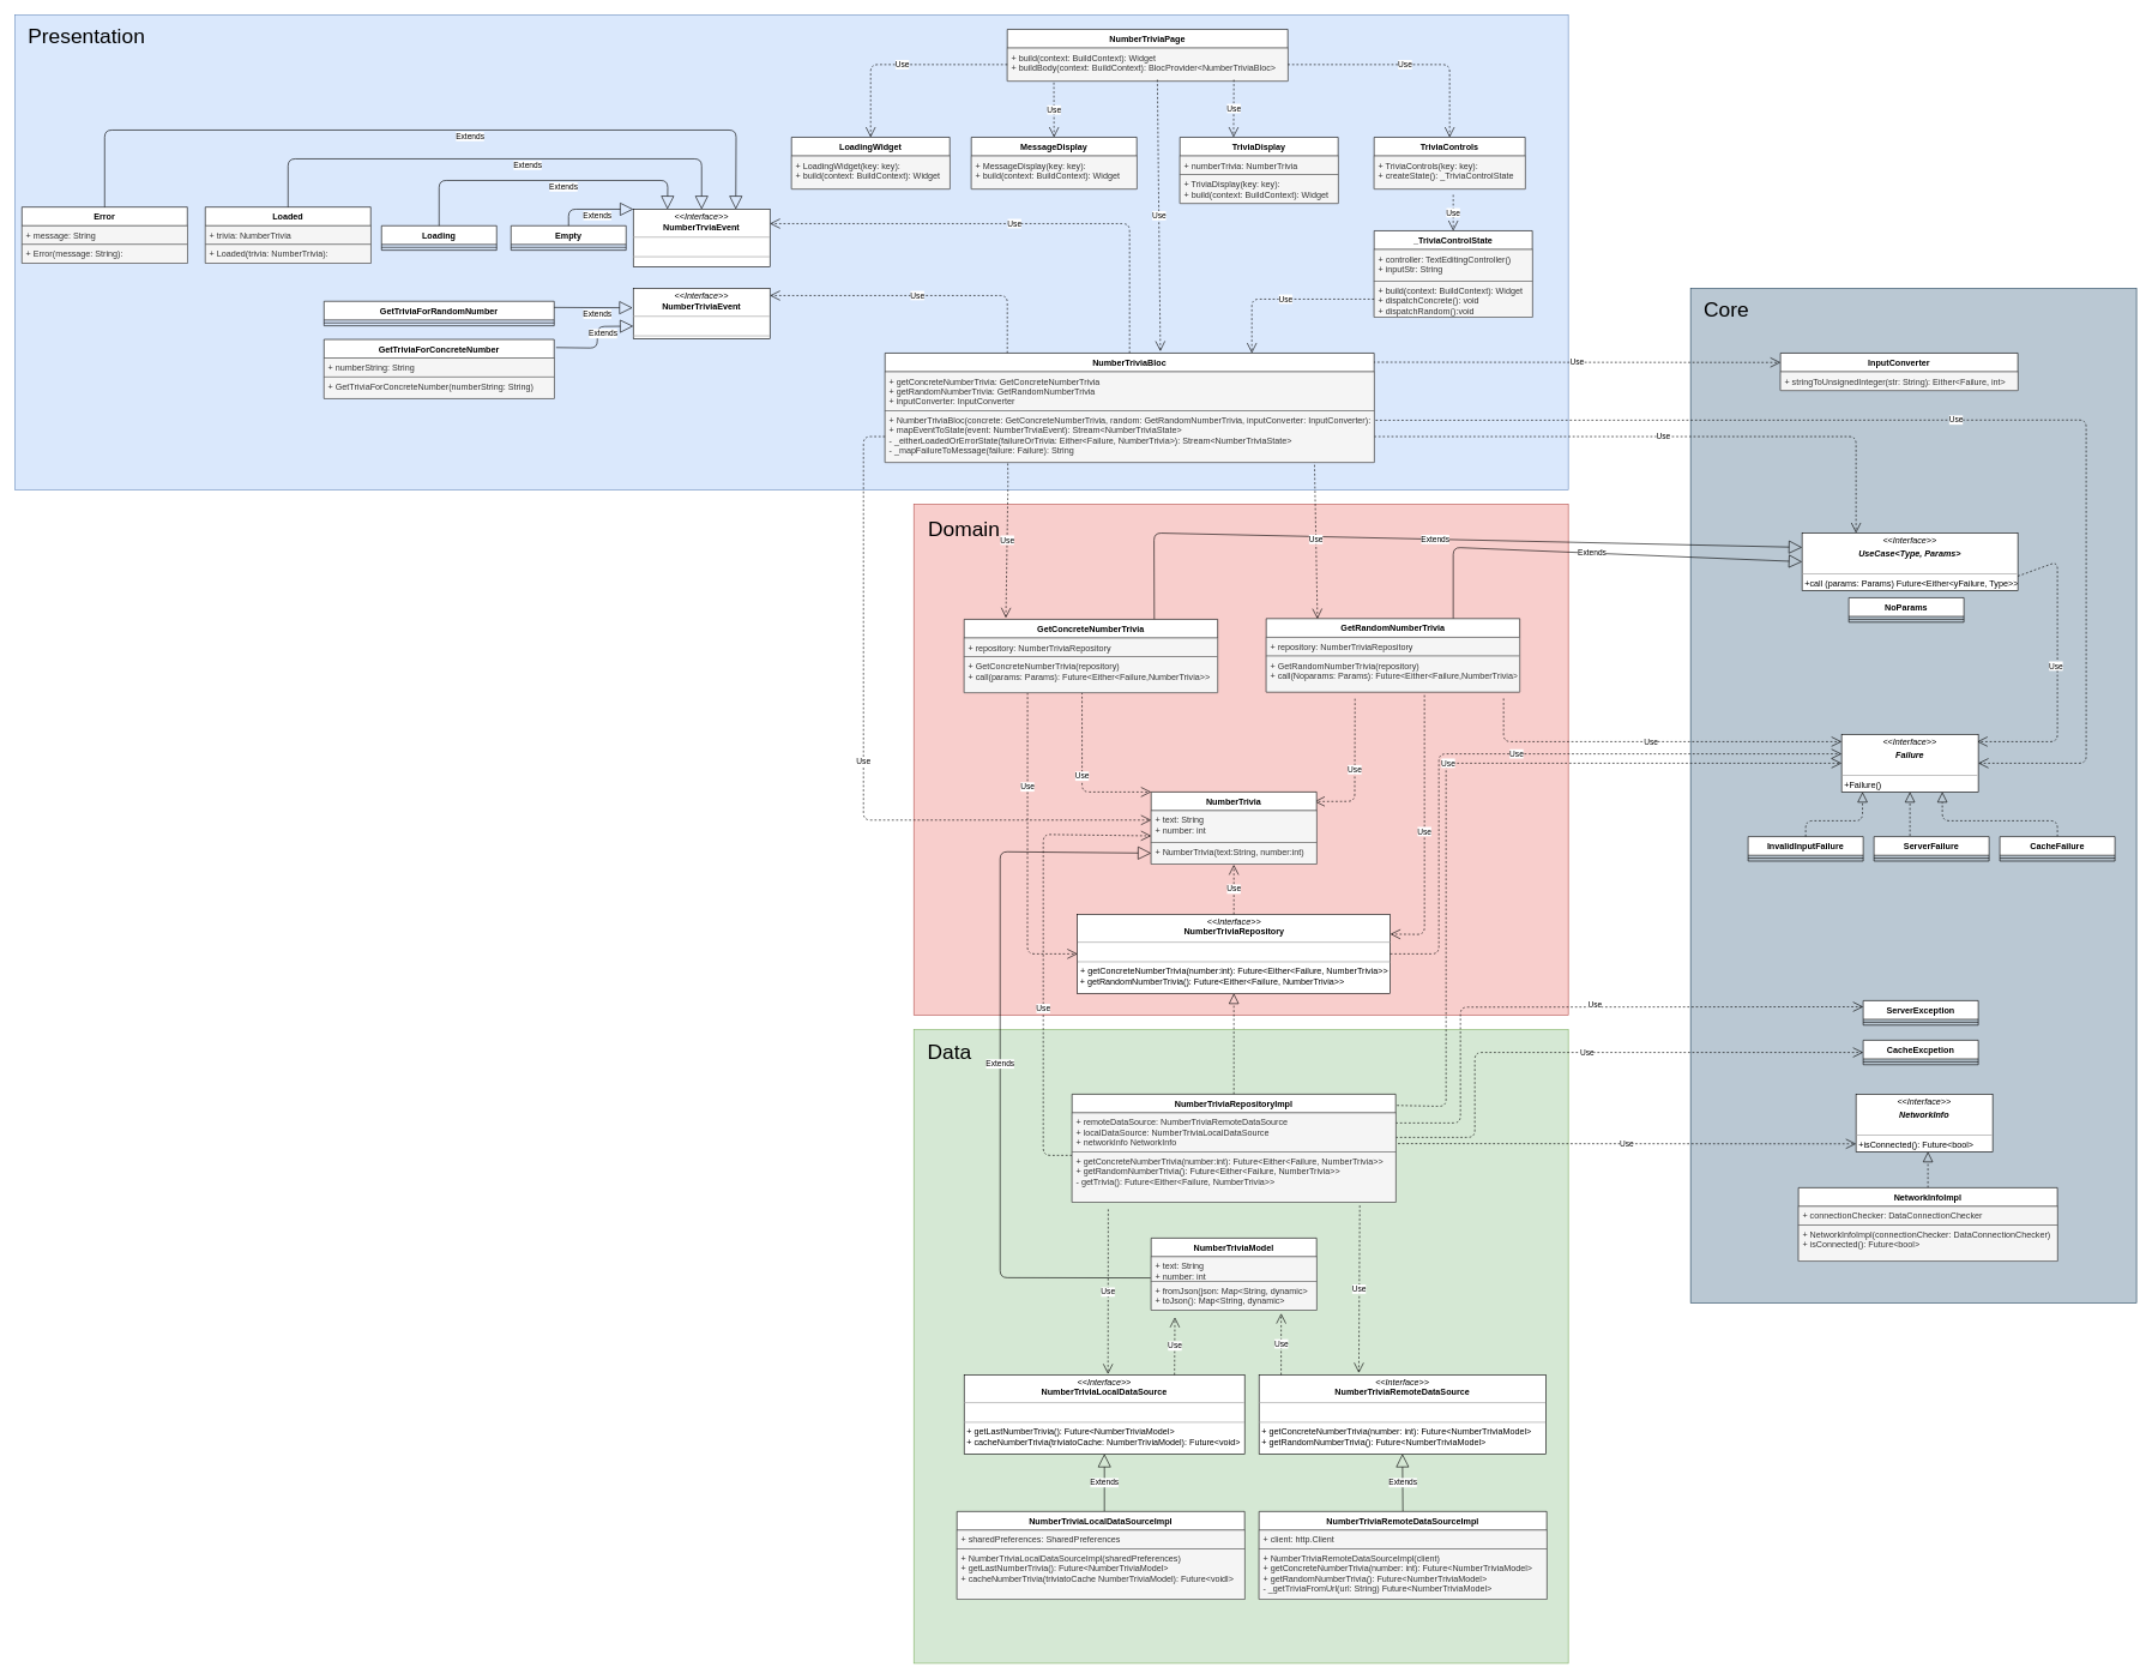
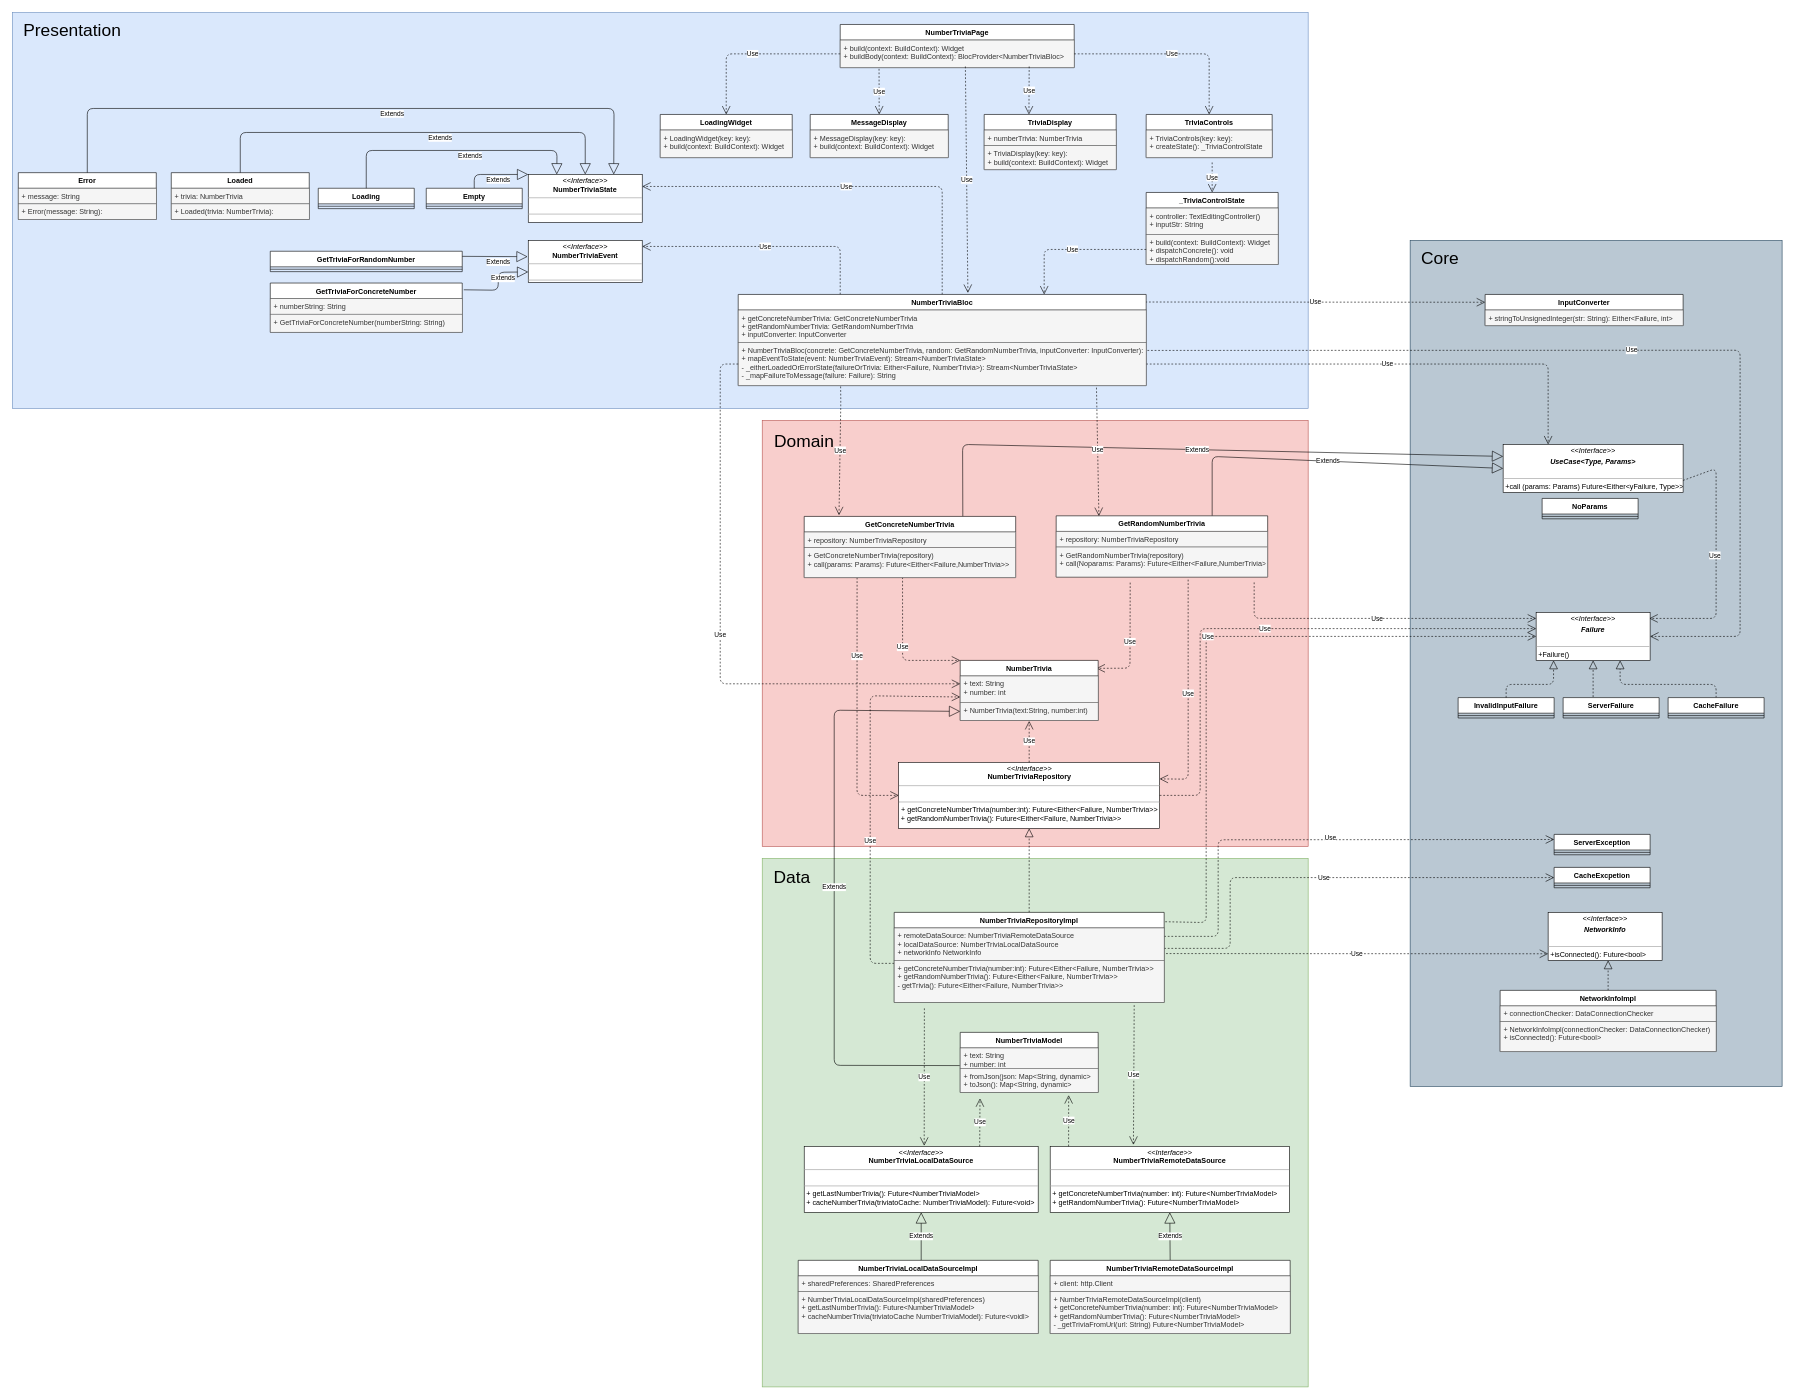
- <mxCell id="76" value="&lt;p style=&quot;margin: 0px ; margin-top: 4px ; text-align: center&quot;&gt;&lt;i&gt;&amp;lt;&amp;lt;Interface&amp;gt;&amp;gt;&lt;/i&gt;&lt;br&gt;&lt;b&gt;NumberTrviaEvent&lt;/b&gt;&lt;/p&gt;&lt;hr size=&quot;1&quot;&gt;&lt;p style=&quot;margin: 0px ; margin-left: 4px&quot;&gt;&lt;br&gt;&lt;/p&gt;&lt;hr size=&quot;1&quot;&gt;&lt;p style=&quot;margin: 0px ; margin-left: 4px&quot;&gt;&lt;br&gt;&lt;/p&gt;" style="verticalAlign=top;align=left;overflow=fill;fontSize=12;fontFamily=Helvetica;html=1;" vertex="1" parent="1"><mxGeometry x="880" y="290" width="190" height="80" as="geometry" /></mxCell>
+ <mxCell id="76" value="&lt;p style=&quot;margin: 0px ; margin-top: 4px ; text-align: center&quot;&gt;&lt;i&gt;&amp;lt;&amp;lt;Interface&amp;gt;&amp;gt;&lt;/i&gt;&lt;br&gt;&lt;b&gt;NumberTriviaState&lt;/b&gt;&lt;/p&gt;&lt;hr size=&quot;1&quot;&gt;&lt;p style=&quot;margin: 0px ; margin-left: 4px&quot;&gt;&lt;br&gt;&lt;/p&gt;&lt;hr size=&quot;1&quot;&gt;&lt;p style=&quot;margin: 0px ; margin-left: 4px&quot;&gt;&lt;br&gt;&lt;/p&gt;" style="verticalAlign=top;align=left;overflow=fill;fontSize=12;fontFamily=Helvetica;html=1;" vertex="1" parent="1"><mxGeometry x="880" y="290" width="190" height="80" as="geometry" /></mxCell>
